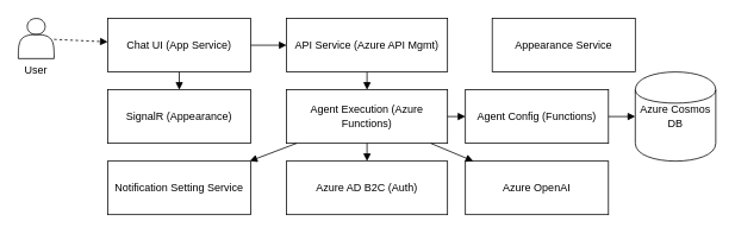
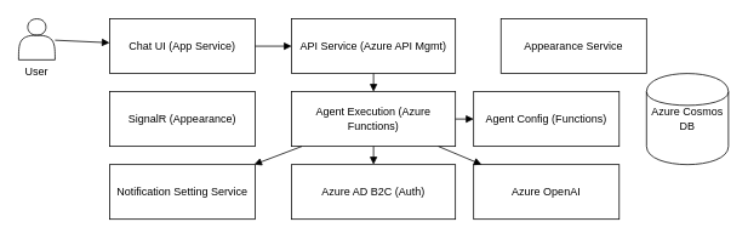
- <mxCell id="13" style="endArrow=block;dashed=1;" parent="1" source="2" target="3" edge="1"><mxGeometry relative="1" as="geometry" /></mxCell>
+ <mxCell id="13" style="endArrow=block;" parent="1" source="2" target="3" edge="1"><mxGeometry relative="1" as="geometry" /></mxCell>
- <mxCell id="14" style="endArrow=block;" parent="1" source="3" target="4" edge="1"><mxGeometry relative="1" as="geometry" /></mxCell>
- <mxCell id="18" style="endArrow=block;" parent="1" source="7" target="8" edge="1"><mxGeometry relative="1" as="geometry" /></mxCell>
